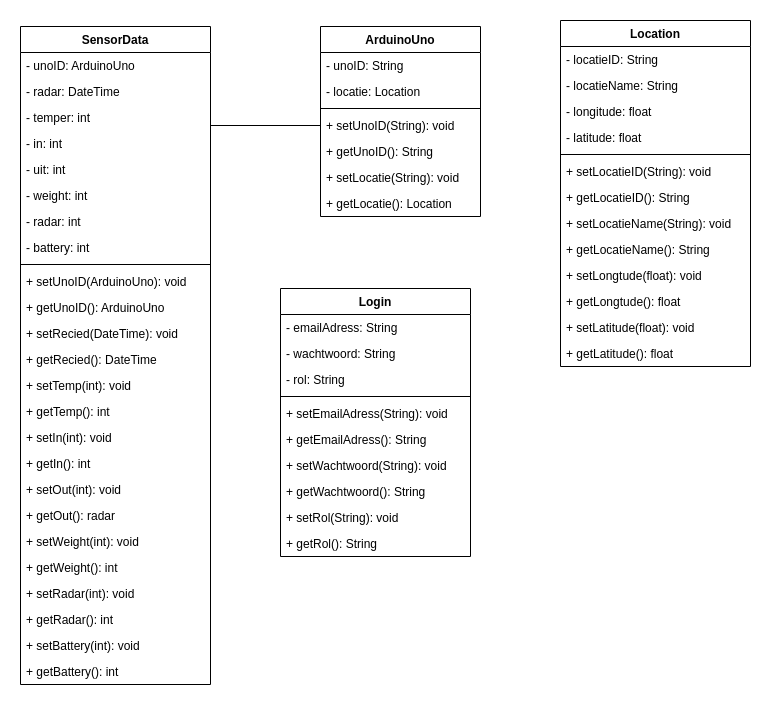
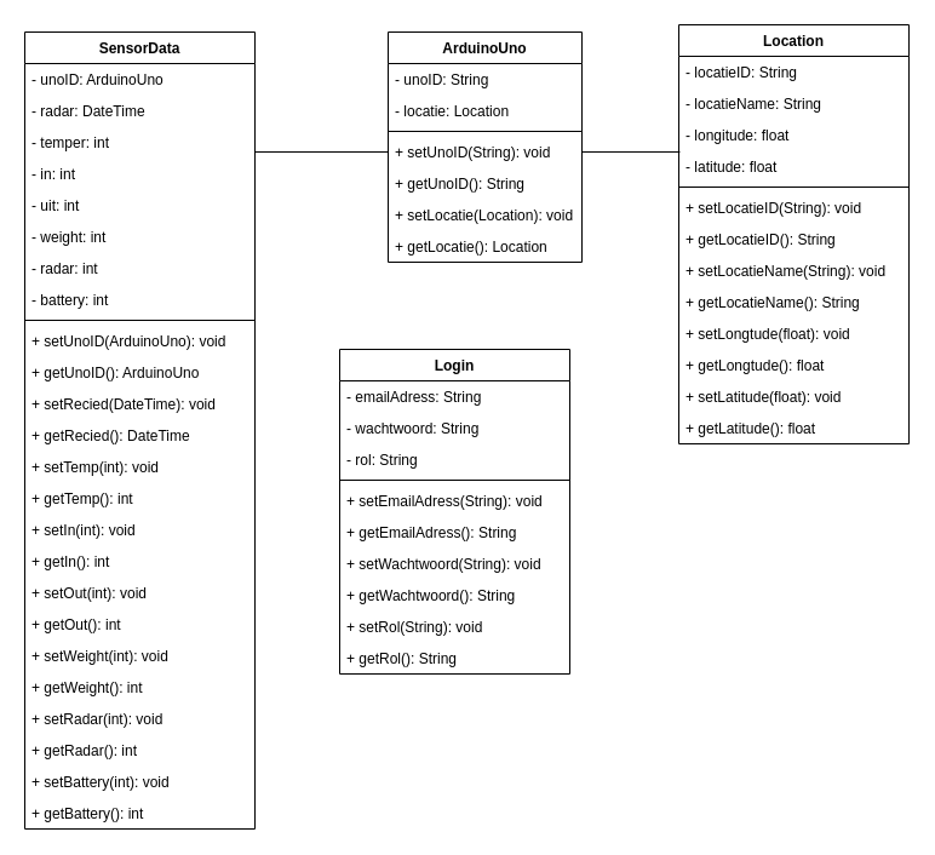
+ <mxCell id="51" value="" style="endArrow=none;html=1;exitX=1;exitY=0.5;exitDx=0;exitDy=0;entryX=0.005;entryY=0.038;entryDx=0;entryDy=0;entryPerimeter=0;" edge="1" parent="1" source="32" target="41"><mxGeometry width="50" height="50" relative="1" as="geometry"><mxPoint x="380" y="356" as="sourcePoint" /><mxPoint x="561" y="122" as="targetPoint" /></mxGeometry></mxCell>
- <mxCell id="34" value="+ setLocatie(String): void" style="text;strokeColor=none;fillColor=none;align=left;verticalAlign=top;spacingLeft=4;spacingRight=4;overflow=hidden;rotatable=0;points=[[0,0.5],[1,0.5]];portConstraint=eastwest;" vertex="1" parent="28"><mxGeometry y="138" width="160" height="26" as="geometry" /></mxCell>
+ <mxCell id="34" value="+ setLocatie(Location): void" style="text;strokeColor=none;fillColor=none;align=left;verticalAlign=top;spacingLeft=4;spacingRight=4;overflow=hidden;rotatable=0;points=[[0,0.5],[1,0.5]];portConstraint=eastwest;" vertex="1" parent="28"><mxGeometry y="138" width="160" height="26" as="geometry" /></mxCell>
- <mxCell id="21" value="+ getOut(): radar" style="text;strokeColor=none;fillColor=none;align=left;verticalAlign=top;spacingLeft=4;spacingRight=4;overflow=hidden;rotatable=0;points=[[0,0.5],[1,0.5]];portConstraint=eastwest;" vertex="1" parent="2"><mxGeometry y="476" width="190" height="26" as="geometry" /></mxCell>
+ <mxCell id="21" value="+ getOut(): int" style="text;strokeColor=none;fillColor=none;align=left;verticalAlign=top;spacingLeft=4;spacingRight=4;overflow=hidden;rotatable=0;points=[[0,0.5],[1,0.5]];portConstraint=eastwest;" vertex="1" parent="2"><mxGeometry y="476" width="190" height="26" as="geometry" /></mxCell>
